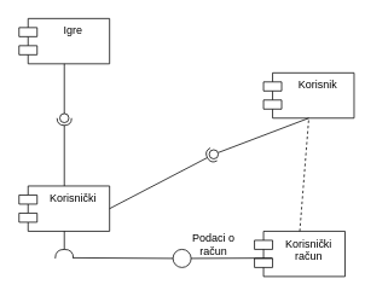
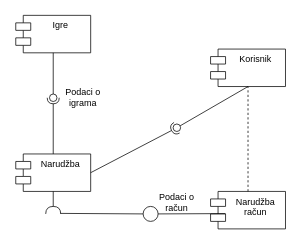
- <mxCell id="8" value="Korisnik" style="shape=module;align=left;spacingLeft=20;align=center;verticalAlign=top;whiteSpace=wrap;html=1;" vertex="1" parent="1"><mxGeometry x="290" y="80" width="100" height="50" as="geometry" /></mxCell>
+ <mxCell id="8" value="Korisnik" style="shape=module;align=left;spacingLeft=20;align=center;verticalAlign=top;whiteSpace=wrap;html=1;" vertex="1" parent="1"><mxGeometry x="280" y="65" width="100" height="50" as="geometry" /></mxCell>
+ <mxCell id="7" value="Podaci o igrama" style="text;html=1;strokeColor=none;fillColor=none;align=center;verticalAlign=middle;whiteSpace=wrap;rounded=0;" vertex="1" parent="1"><mxGeometry x="80" y="115" width="60" height="30" as="geometry" /></mxCell>
- <mxCell id="6" value="Korisnički" style="shape=module;align=left;spacingLeft=20;align=center;verticalAlign=top;whiteSpace=wrap;html=1;" vertex="1" parent="1"><mxGeometry x="20" y="205" width="100" height="50" as="geometry" /></mxCell>
+ <mxCell id="6" value="Narudžba" style="shape=module;align=left;spacingLeft=20;align=center;verticalAlign=top;whiteSpace=wrap;html=1;" vertex="1" parent="1"><mxGeometry x="20" y="205" width="100" height="50" as="geometry" /></mxCell>
- <mxCell id="12" value="Korisnički račun" style="shape=module;align=left;spacingLeft=20;align=center;verticalAlign=top;whiteSpace=wrap;html=1;" vertex="1" parent="1"><mxGeometry x="280" y="255" width="100" height="50" as="geometry" /></mxCell>
+ <mxCell id="12" value="Narudžba račun" style="shape=module;align=left;spacingLeft=20;align=center;verticalAlign=top;whiteSpace=wrap;html=1;" vertex="1" parent="1"><mxGeometry x="280" y="255" width="100" height="50" as="geometry" /></mxCell>
